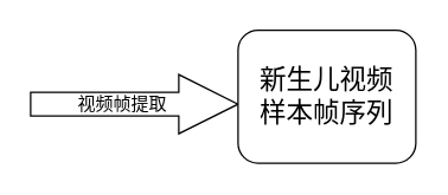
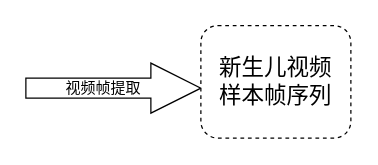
- <mxCell id="3" value="&lt;font style=&quot;font-size: 18px;&quot;&gt;新生儿视频&lt;/font&gt;&lt;div&gt;&lt;font style=&quot;font-size: 18px;&quot;&gt;样本帧序列&lt;/font&gt;&lt;/div&gt;" style="rounded=1;whiteSpace=wrap;html=1;" vertex="1" parent="1"><mxGeometry x="160" y="20" width="120" height="90" as="geometry" /></mxCell>
+ <mxCell id="3" value="&lt;font style=&quot;font-size: 18px;&quot;&gt;新生儿视频&lt;/font&gt;&lt;div&gt;&lt;font style=&quot;font-size: 18px;&quot;&gt;样本帧序列&lt;/font&gt;&lt;/div&gt;" style="rounded=1;whiteSpace=wrap;html=1;dashed=1;" vertex="1" parent="1"><mxGeometry x="160" y="20" width="120" height="90" as="geometry" /></mxCell>
